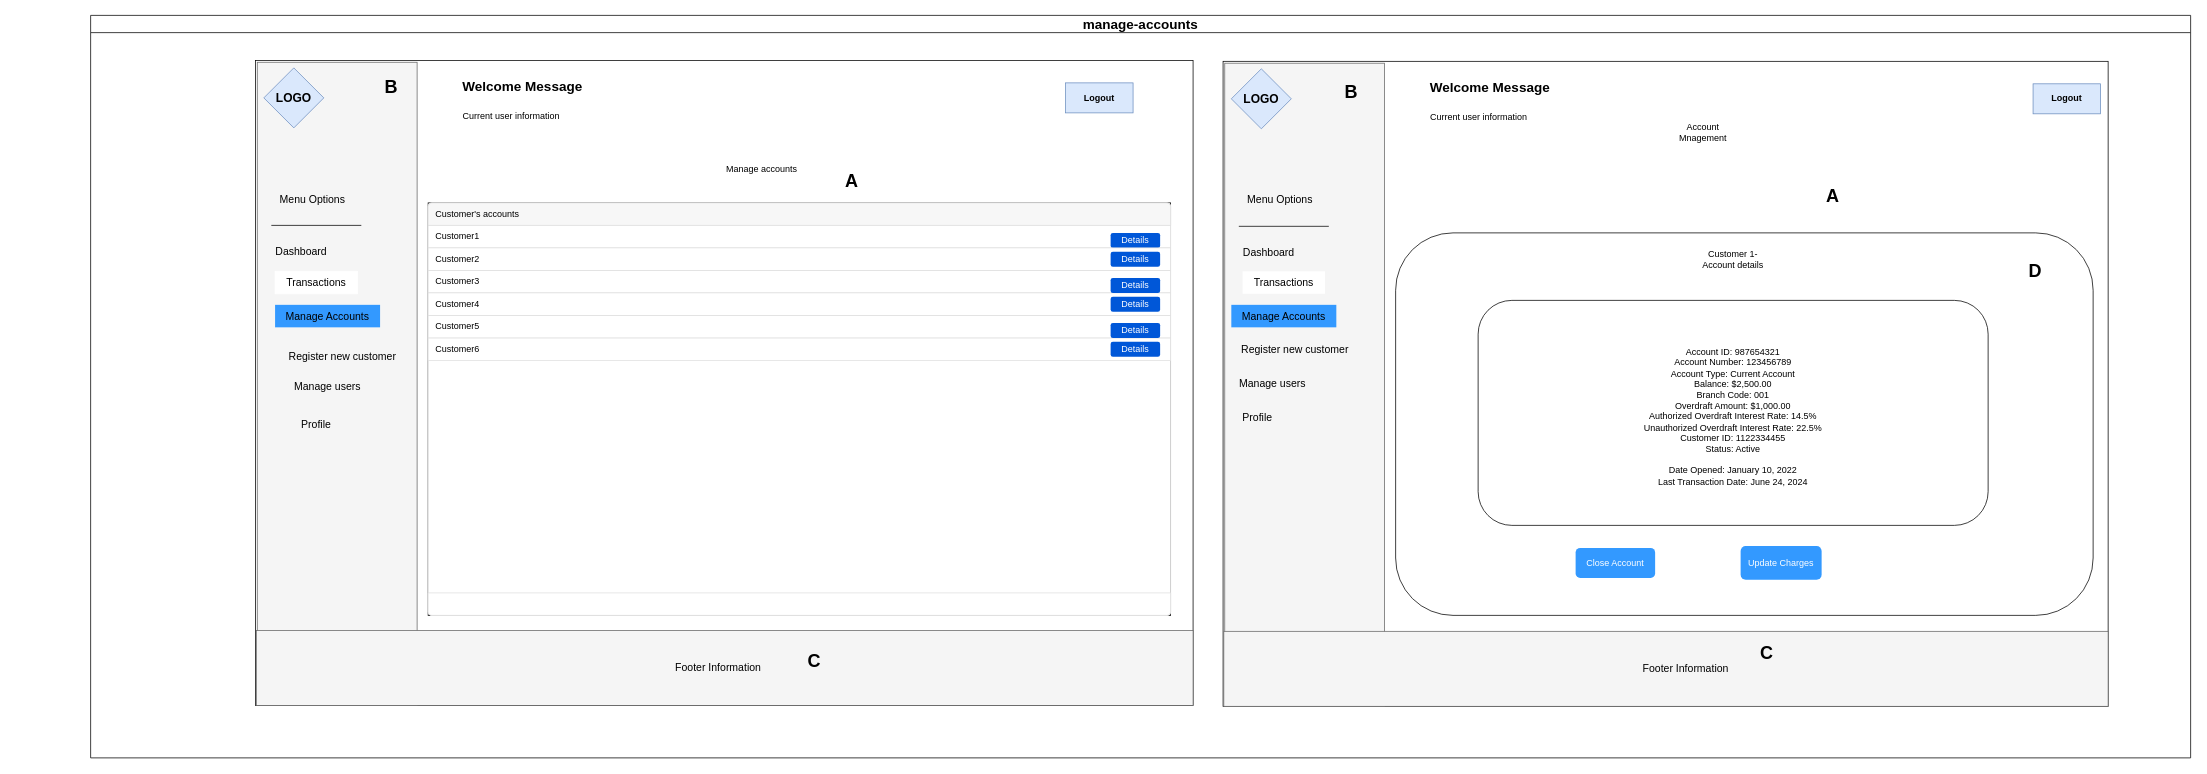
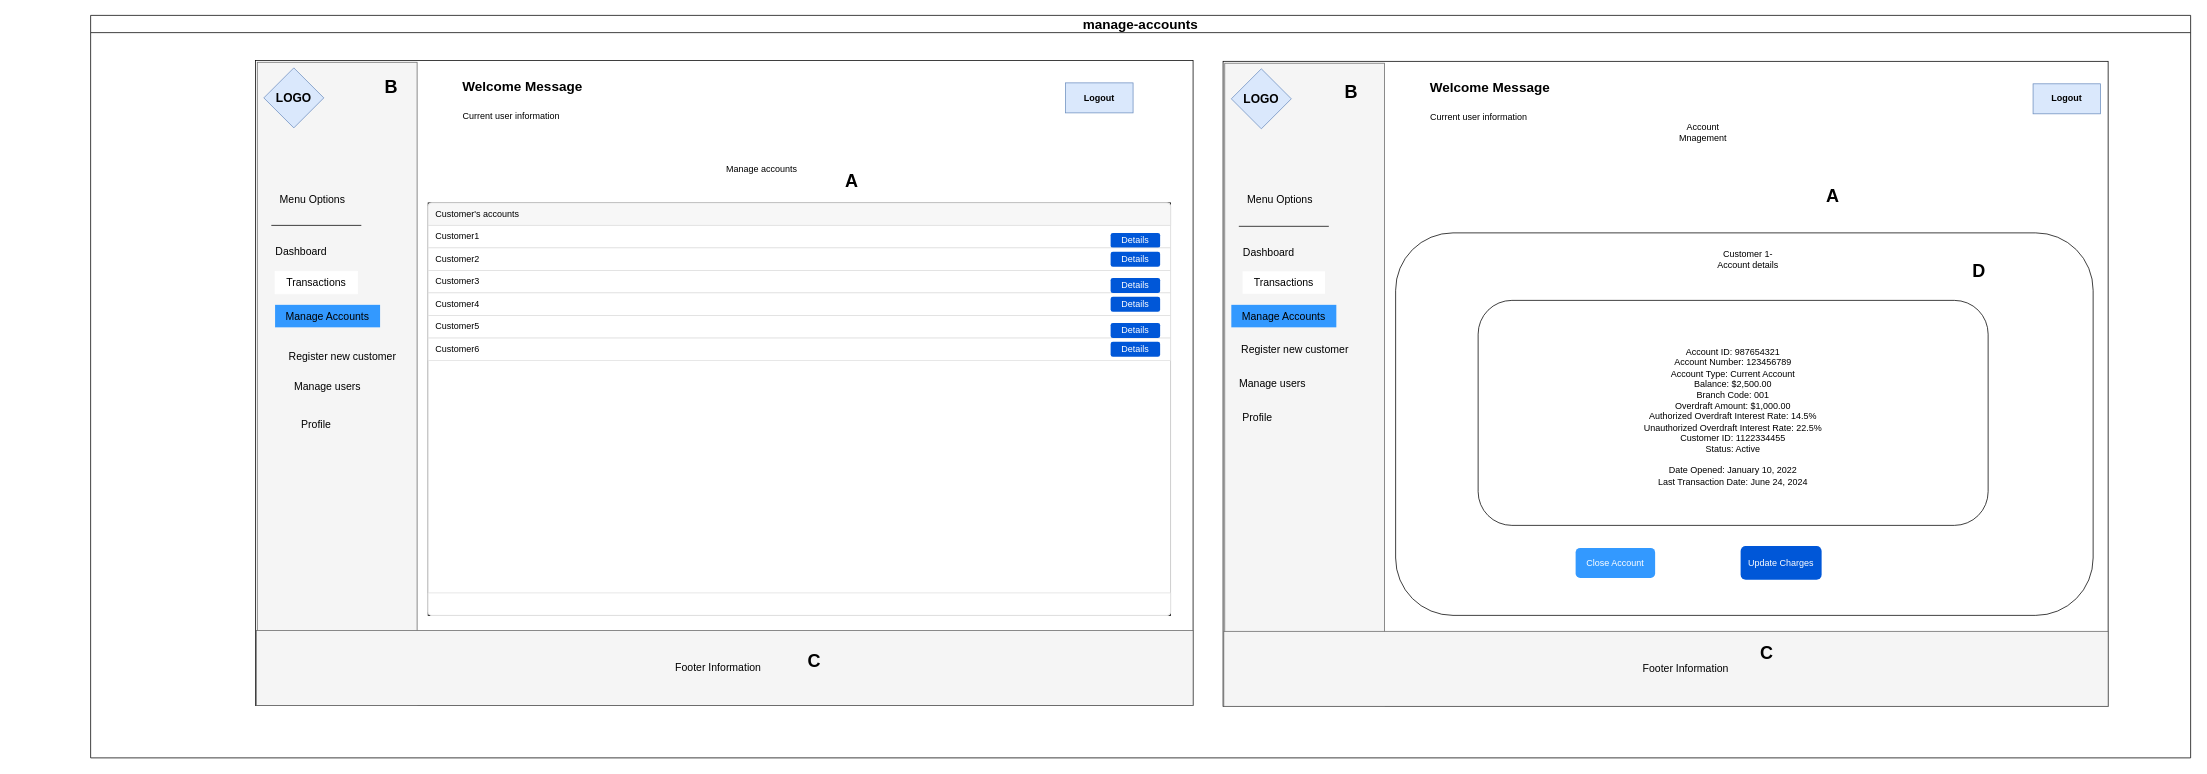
- <mxCell id="57" value="Customer 1- Account details" style="text;html=1;align=center;verticalAlign=middle;whiteSpace=wrap;rounded=0;" parent="2" vertex="1"><mxGeometry x="2134.97" y="310" width="110.07" height="30" as="geometry" /></mxCell>
+ <mxCell id="57" value="Customer 1- Account details" style="text;html=1;align=center;verticalAlign=middle;whiteSpace=wrap;rounded=0;" parent="2" vertex="1"><mxGeometry x="2154.97" y="310" width="110.07" height="30" as="geometry" /></mxCell>
- <mxCell id="69" value="&lt;h1 style=&quot;margin-top: 0px;&quot;&gt;D&lt;/h1&gt;" style="text;html=1;whiteSpace=wrap;overflow=hidden;rounded=0;align=center;" parent="2" vertex="1"><mxGeometry x="2578" y="320" width="30" height="40" as="geometry" /></mxCell>
+ <mxCell id="69" value="&lt;h1 style=&quot;margin-top: 0px;&quot;&gt;D&lt;/h1&gt;" style="text;html=1;whiteSpace=wrap;overflow=hidden;rounded=0;align=center;" parent="2" vertex="1"><mxGeometry x="2503" y="320" width="30" height="40" as="geometry" /></mxCell>
- <mxCell id="62" value="Update Charges" style="rounded=1;fillColor=#3399ff;strokeColor=none;html=1;whiteSpace=wrap;fontColor=#ffffff;align=center;verticalAlign=middle;fontStyle=0;fontSize=12;sketch=0;" parent="2" vertex="1"><mxGeometry x="2200" y="707.5" width="108" height="45" as="geometry" /></mxCell>
+ <mxCell id="62" value="Update Charges" style="rounded=1;fillColor=#0057D8;strokeColor=none;html=1;whiteSpace=wrap;fontColor=#ffffff;align=center;verticalAlign=middle;fontStyle=0;fontSize=12;sketch=0;" parent="2" vertex="1"><mxGeometry x="2200" y="707.5" width="108" height="45" as="geometry" /></mxCell>
